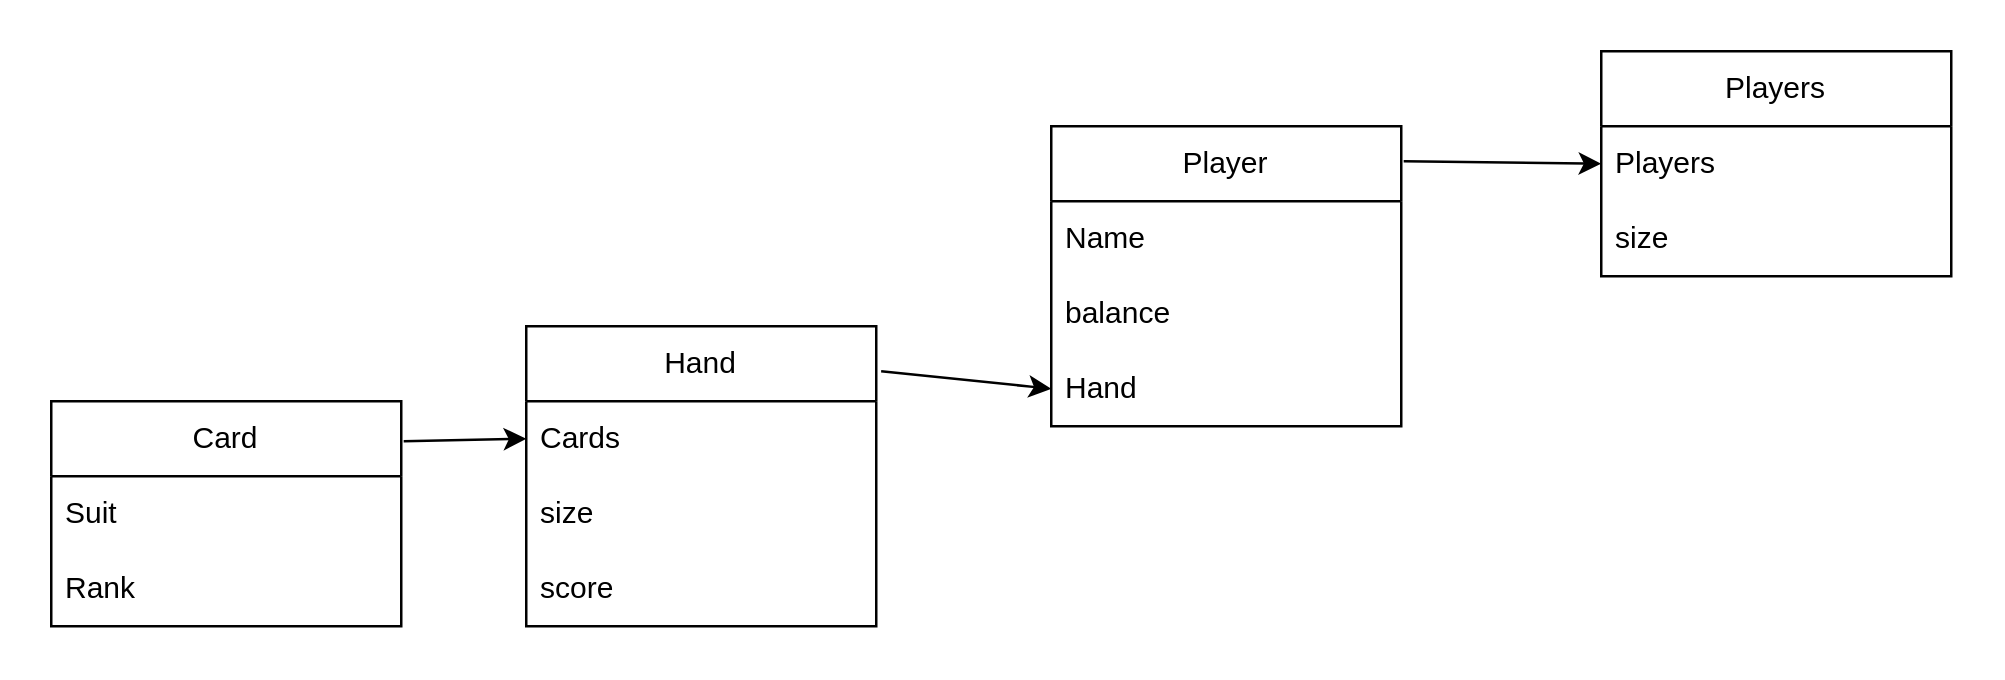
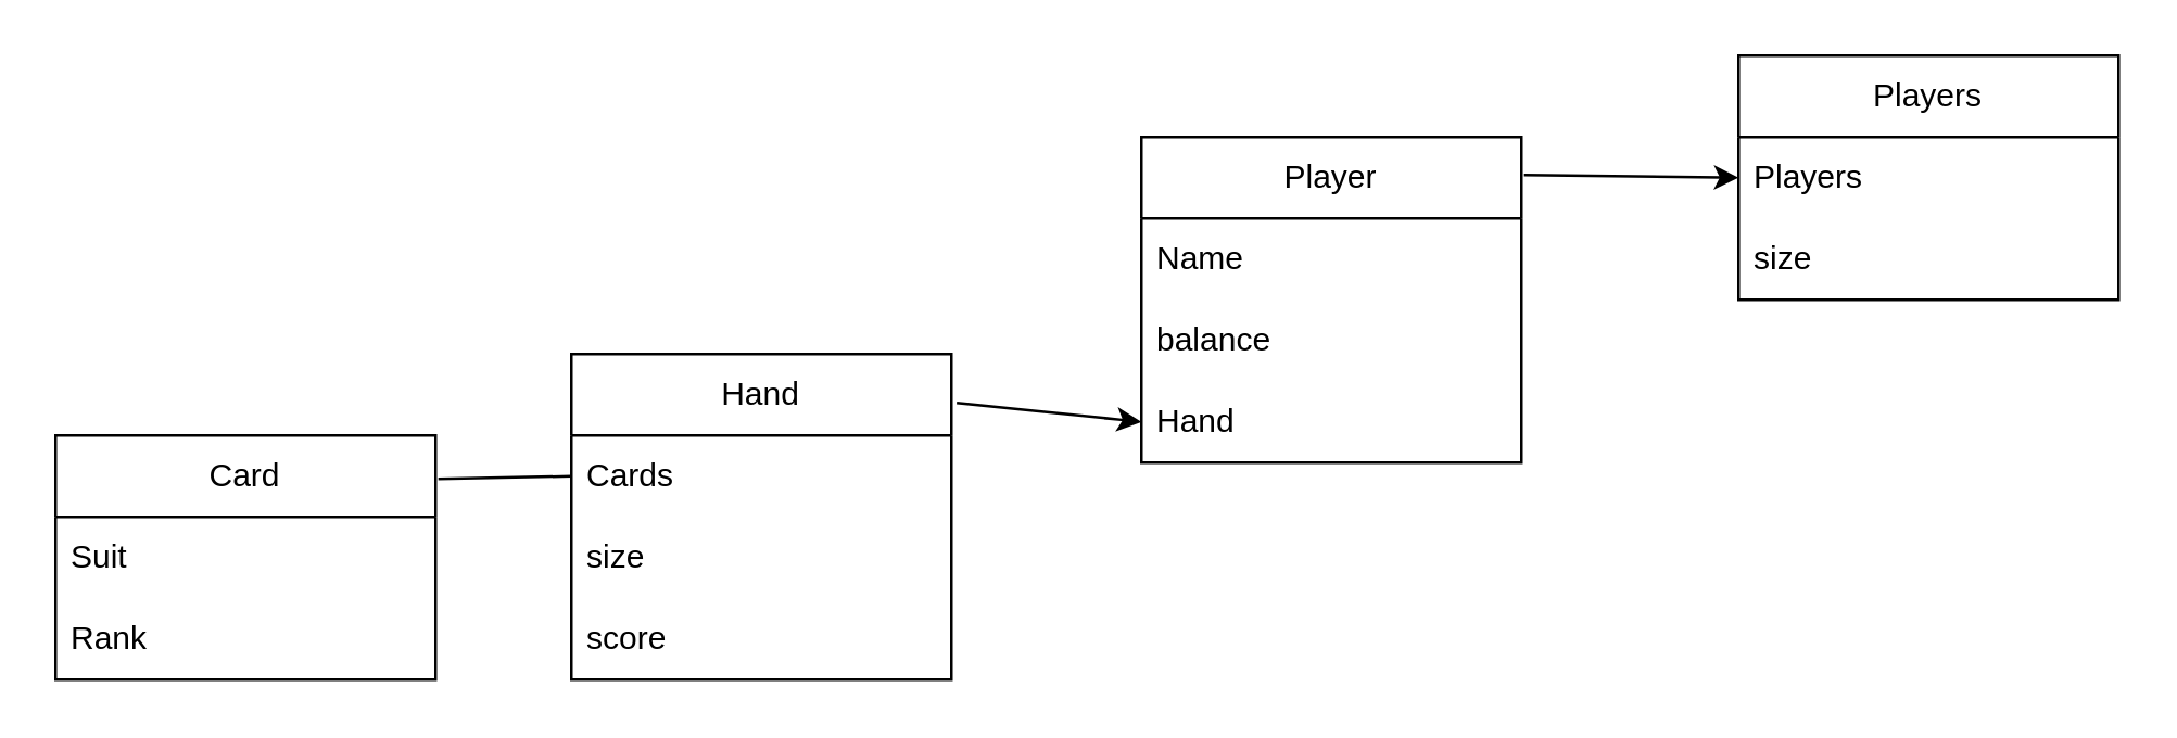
- <mxCell id="16" value="" style="endArrow=classic;html=1;rounded=0;entryX=0;entryY=0.5;entryDx=0;entryDy=0;exitX=1.007;exitY=0.178;exitDx=0;exitDy=0;exitPerimeter=0;" edge="1" parent="1" source="2" target="6"><mxGeometry width="50" height="50" relative="1" as="geometry"><mxPoint x="280" y="140" as="sourcePoint" /><mxPoint x="330" y="90" as="targetPoint" /></mxGeometry></mxCell>
+ <mxCell id="16" value="" style="endArrow=none;html=1;rounded=0;entryX=0;entryY=0.5;entryDx=0;entryDy=0;exitX=1.007;exitY=0.178;exitDx=0;exitDy=0;exitPerimeter=0;" edge="1" parent="1" source="2" target="6"><mxGeometry width="50" height="50" relative="1" as="geometry"><mxPoint x="280" y="140" as="sourcePoint" /><mxPoint x="330" y="90" as="targetPoint" /></mxGeometry></mxCell>
